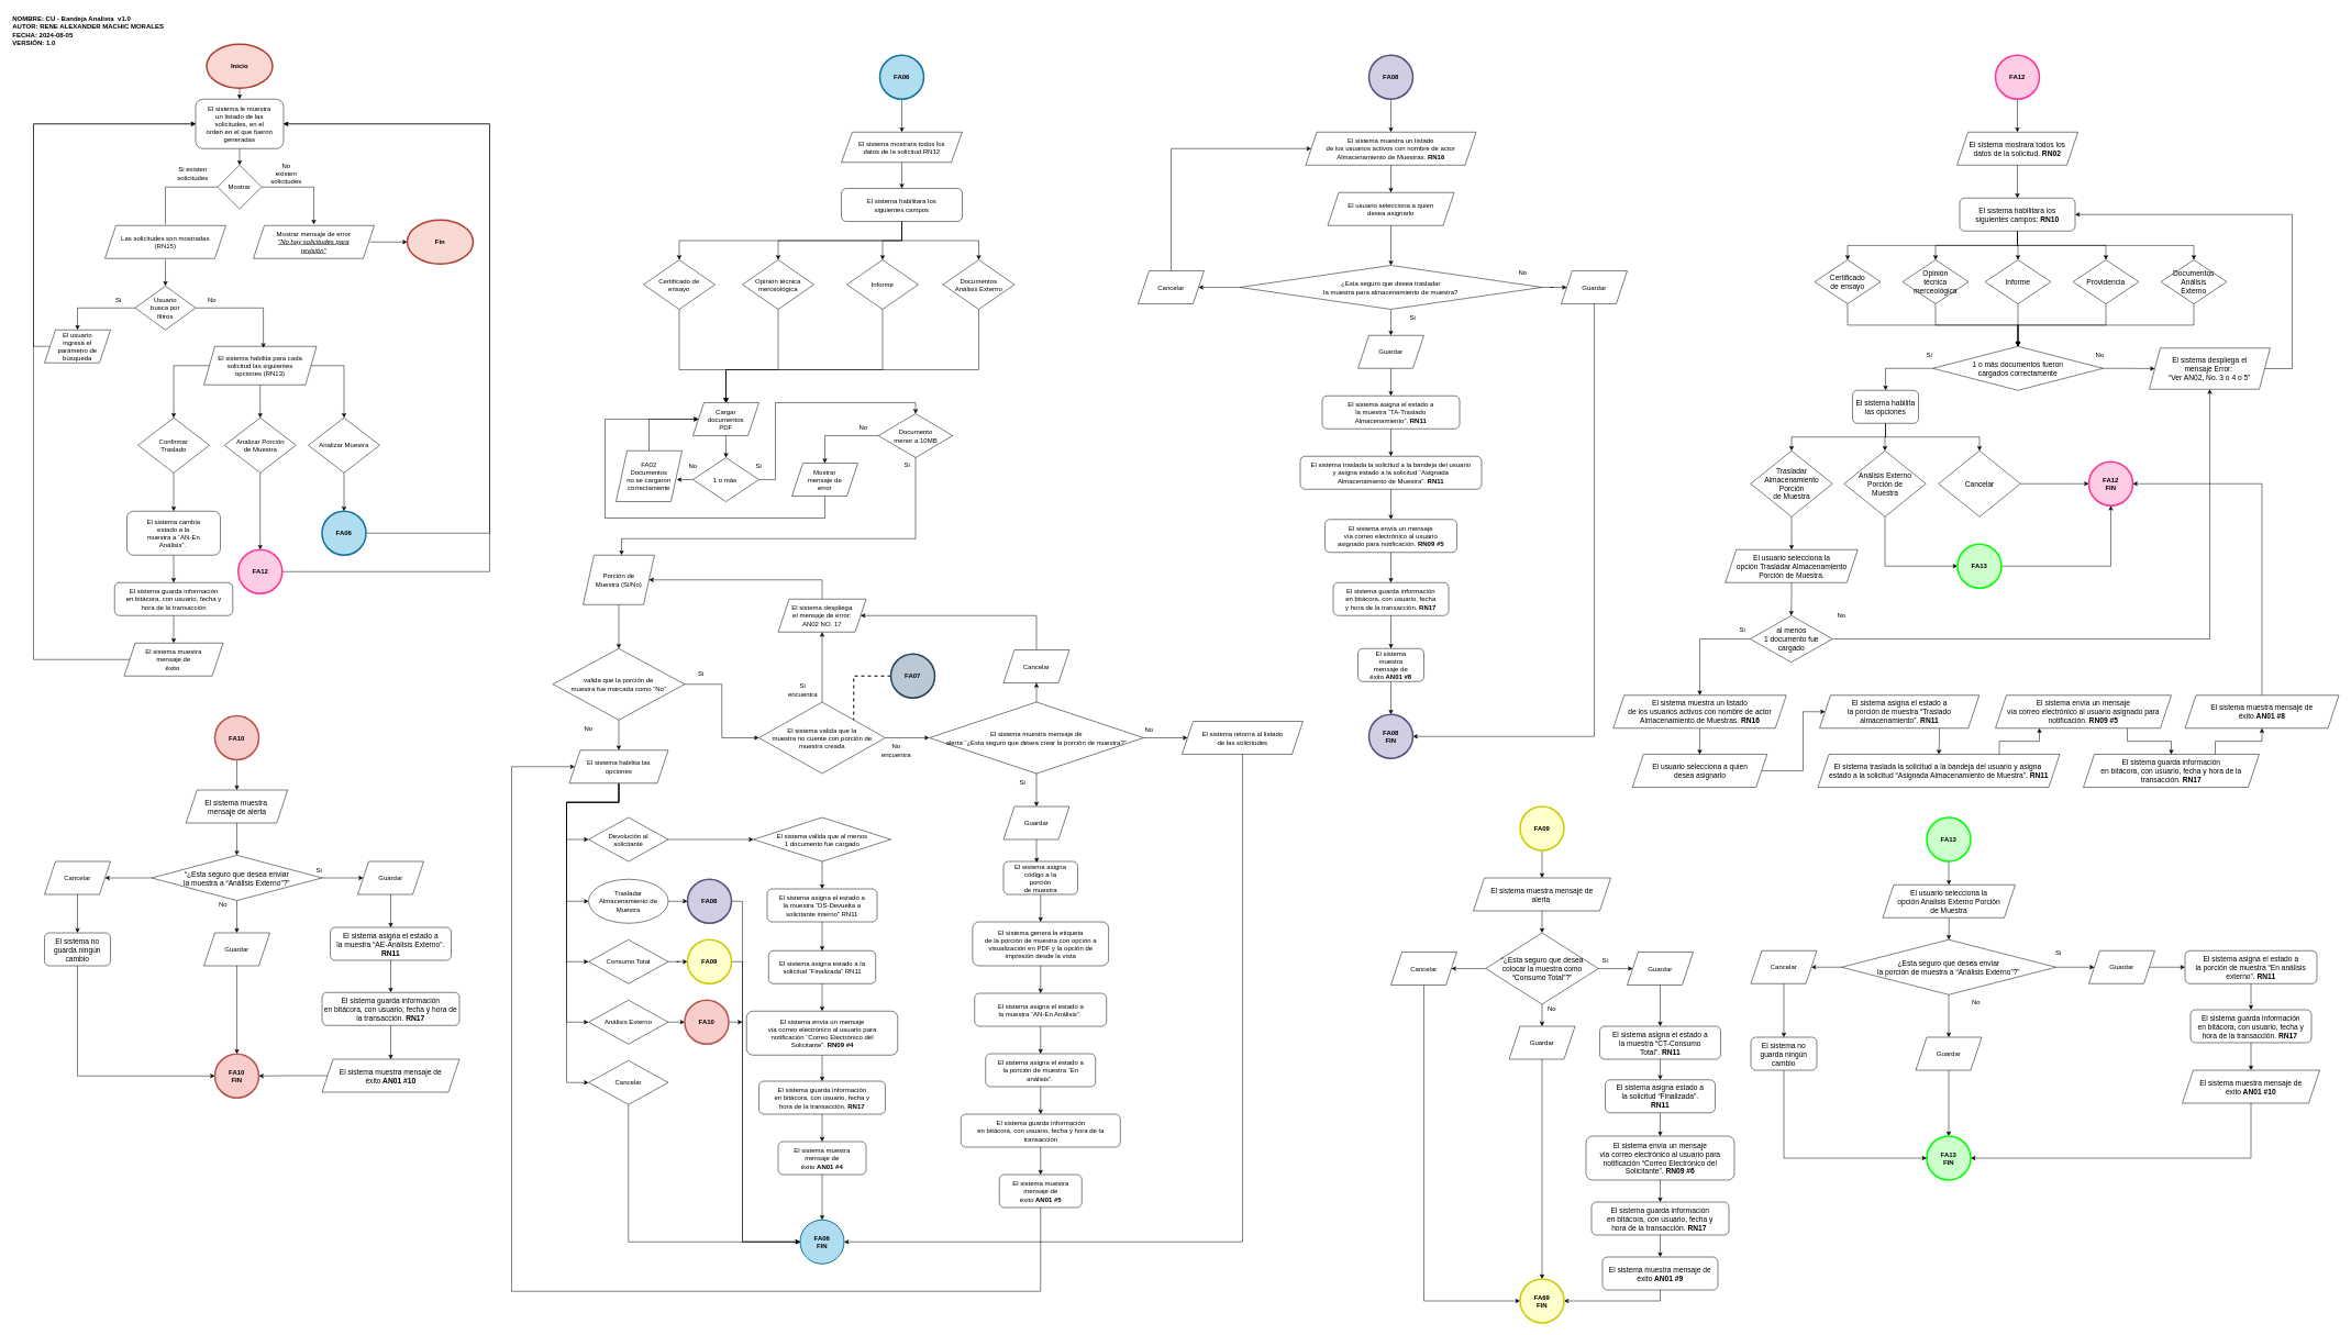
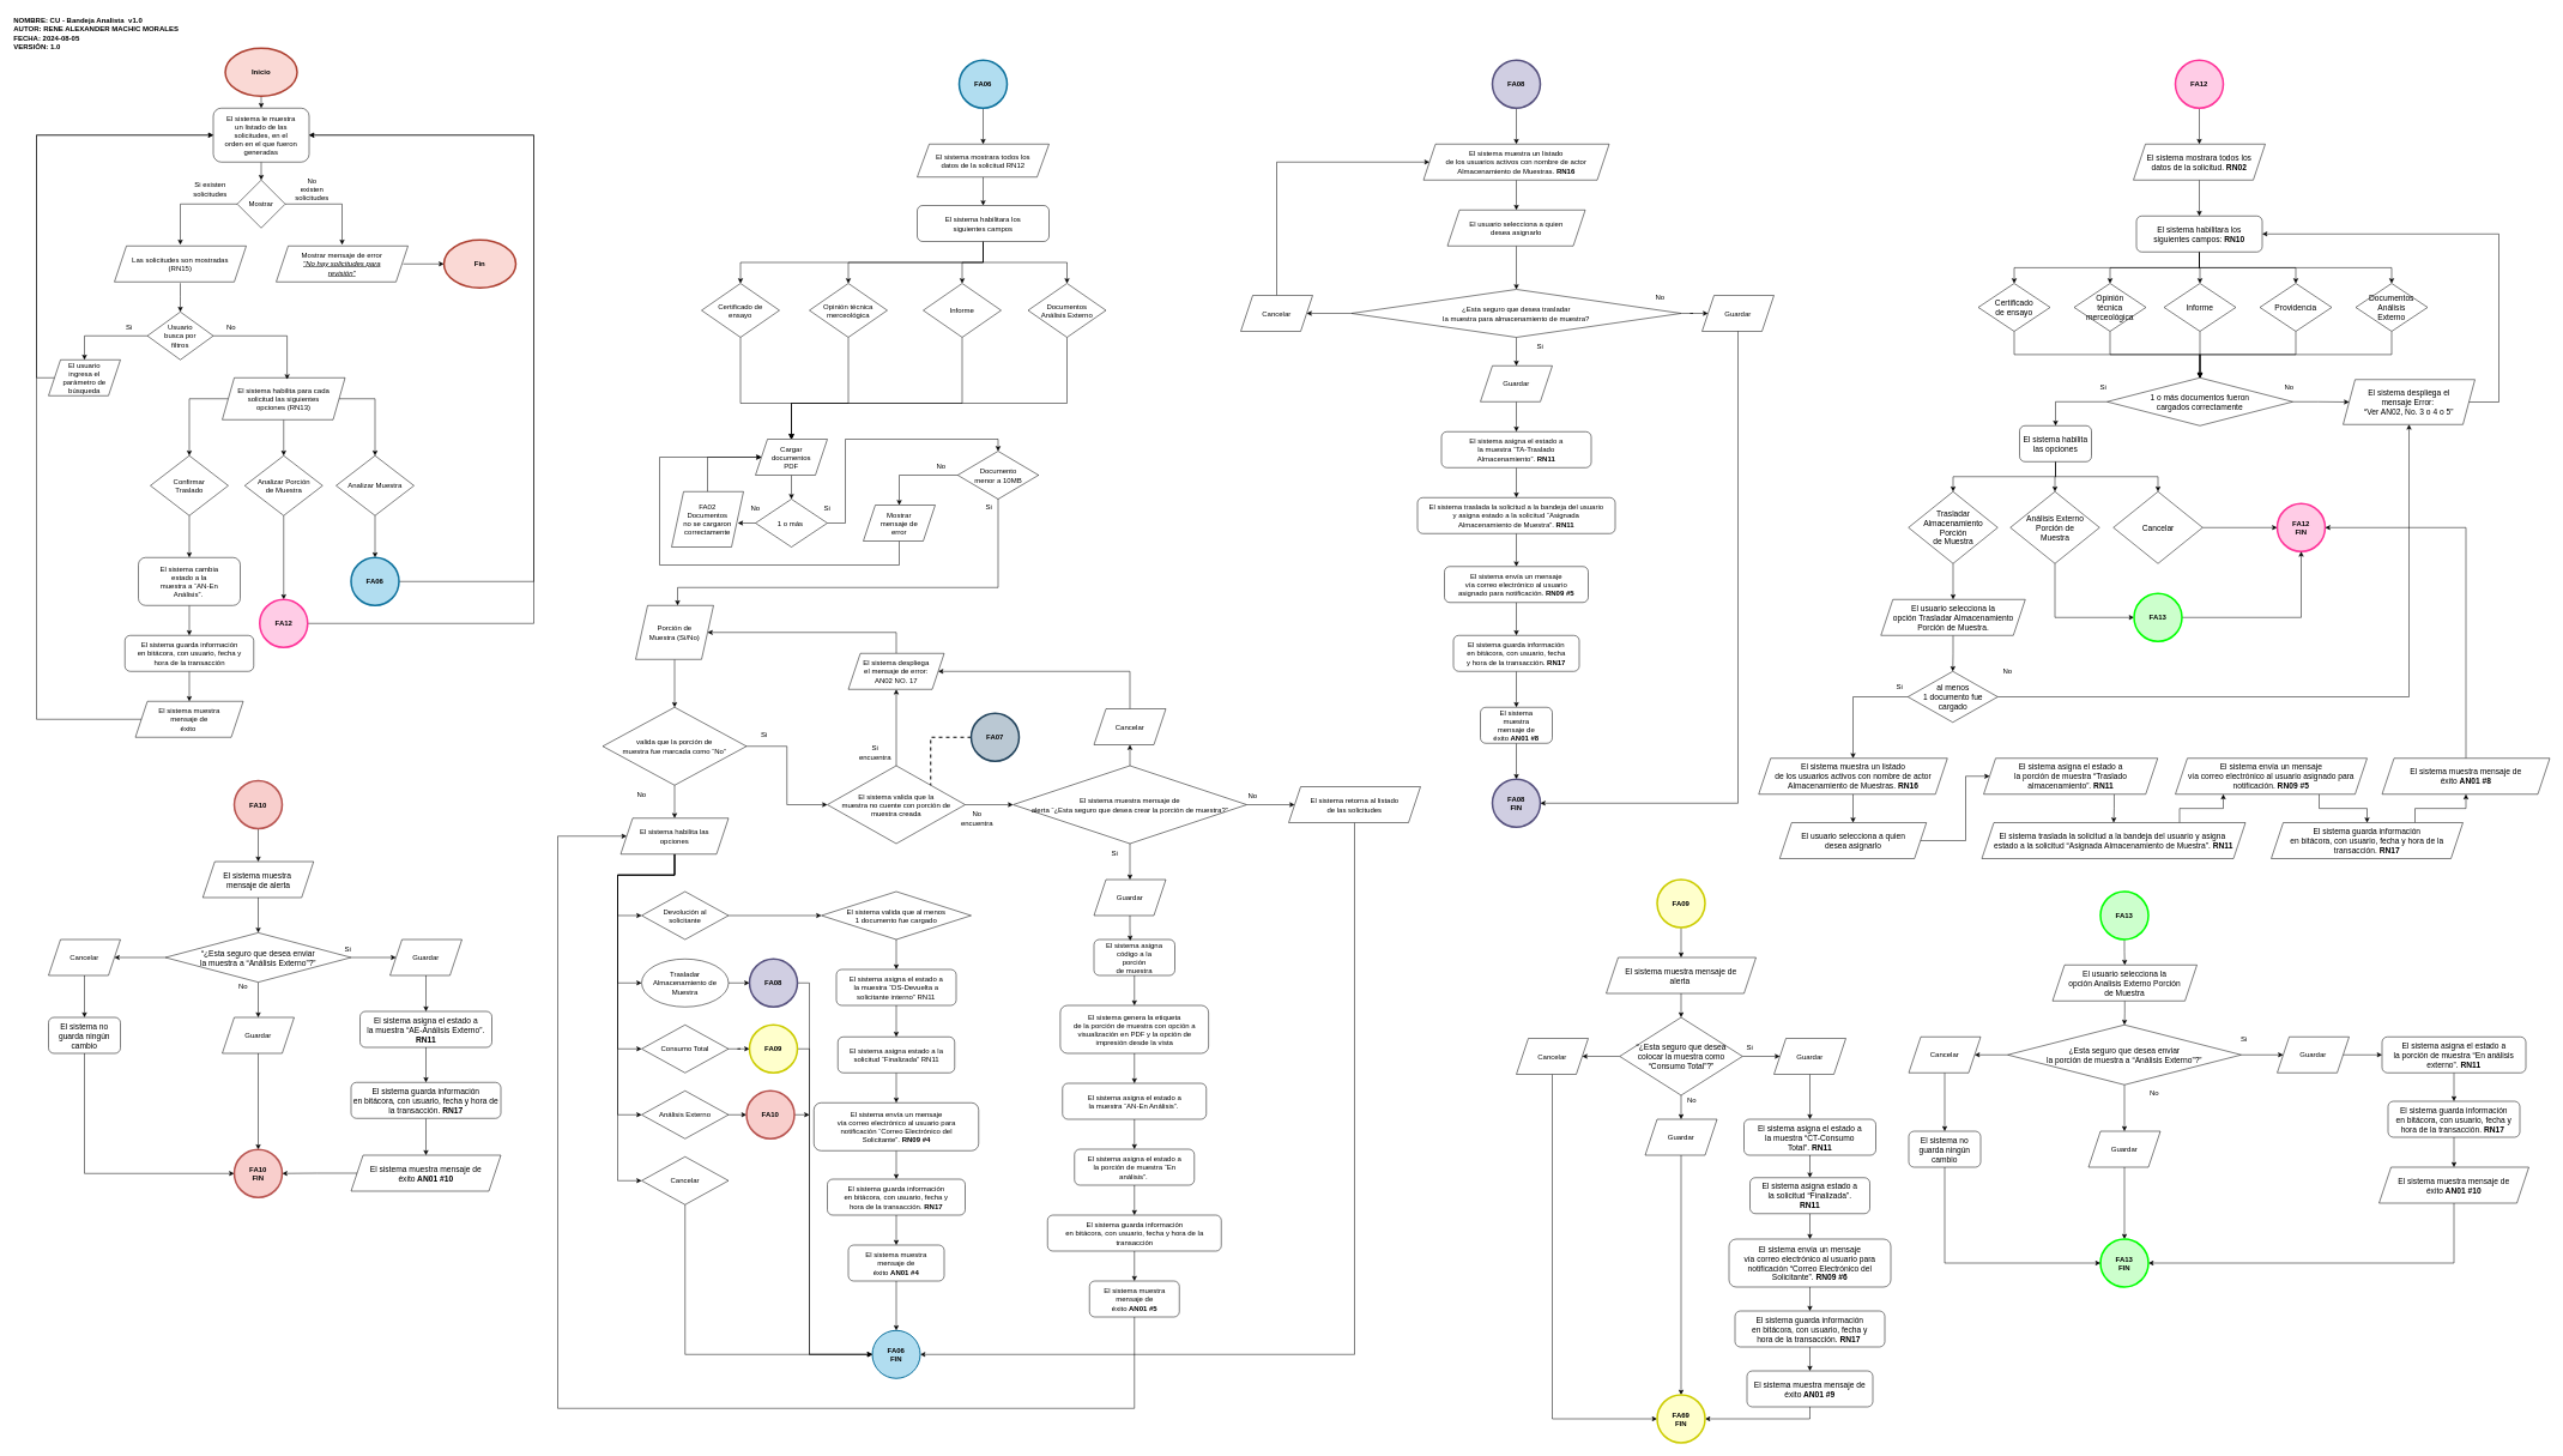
- <mxCell id="9" style="edgeStyle=orthogonalEdgeStyle;rounded=0;orthogonalLoop=1;jettySize=auto;html=1;exitX=0;exitY=0.5;exitDx=0;exitDy=0;entryX=0.5;entryY=0;entryDx=0;entryDy=0;fontFamily=Helvetica;fontSize=12;spacing=20;endArrow=none;" parent="1" source="11" target="8" edge="1"><mxGeometry relative="1" as="geometry" /></mxCell>
+ <mxCell id="9" style="edgeStyle=orthogonalEdgeStyle;rounded=0;orthogonalLoop=1;jettySize=auto;html=1;exitX=0;exitY=0.5;exitDx=0;exitDy=0;entryX=0.5;entryY=0;entryDx=0;entryDy=0;fontFamily=Helvetica;fontSize=12;spacing=20;" parent="1" source="11" target="8" edge="1"><mxGeometry relative="1" as="geometry" /></mxCell>
